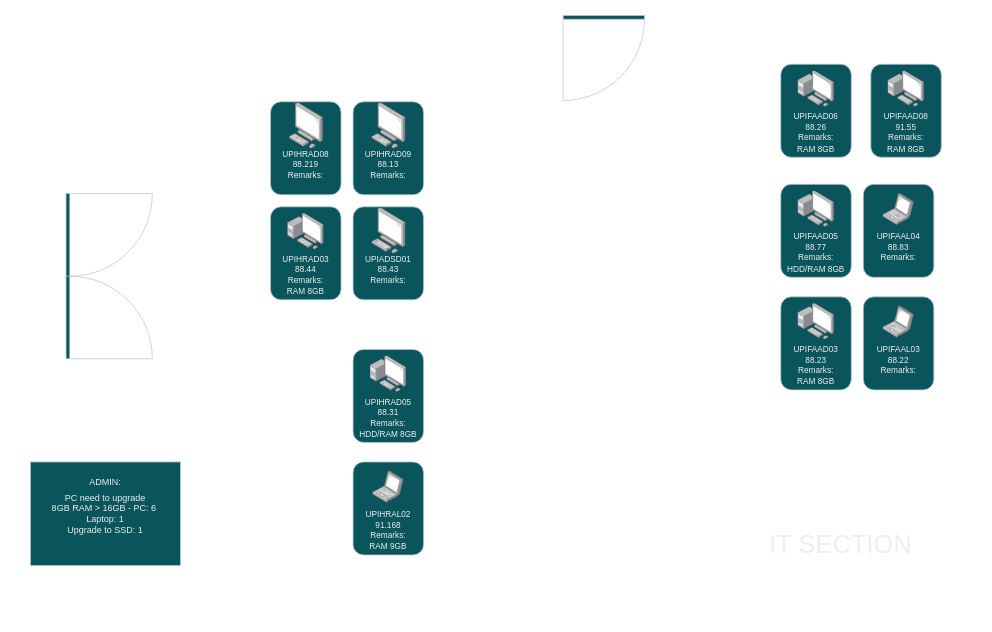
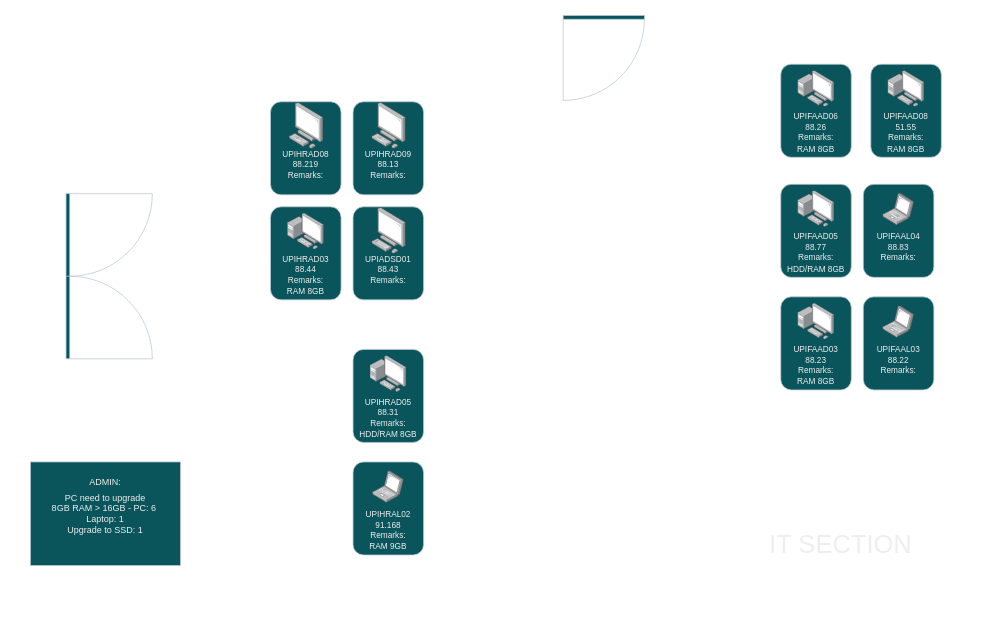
- <mxCell id="37" value="&lt;div&gt;&lt;br&gt;&lt;/div&gt;&lt;div&gt;&lt;br&gt;&lt;/div&gt;&lt;div&gt;&lt;br&gt;&lt;/div&gt;&lt;div&gt;&lt;br&gt;&lt;table style=&quot;border-collapse:&lt;br/&gt; collapse;width:77pt&quot; width=&quot;102&quot; cellspacing=&quot;0&quot; cellpadding=&quot;0&quot; border=&quot;0&quot;&gt;&lt;tbody&gt;&lt;tr style=&quot;height:15.0pt&quot; height=&quot;20&quot;&gt;  &lt;td style=&quot;height:15.0pt;width:77pt&quot; width=&quot;102&quot; class=&quot;xl65&quot; height=&quot;20&quot;&gt;&lt;table style=&quot;width: 77pt;&quot; width=&quot;102&quot; cellspacing=&quot;0&quot; cellpadding=&quot;0&quot; border=&quot;0&quot;&gt;&lt;tbody&gt;&lt;tr style=&quot;height: 15pt;&quot; height=&quot;20&quot;&gt;&lt;td style=&quot;height: 15pt; width: 77pt;&quot; width=&quot;102&quot; class=&quot;xl65&quot; height=&quot;20&quot;&gt;&lt;font style=&quot;font-size: 11px;&quot;&gt;UPIFAAD08&lt;br&gt;91.55&lt;/font&gt;&lt;/td&gt;&lt;/tr&gt;&lt;/tbody&gt;&lt;/table&gt;&lt;font style=&quot;font-size: 11px;&quot;&gt;Remarks:&lt;br&gt;RAM 8GB&lt;/font&gt;&lt;/td&gt;&lt;/tr&gt;&lt;/tbody&gt;&lt;/table&gt;&lt;/div&gt;" style="rounded=1;whiteSpace=wrap;html=1;spacing=0;labelBorderColor=none;labelBackgroundColor=none;textShadow=0;glass=0;shadow=0;container=0;fillColor=#09555B;strokeColor=#BAC8D3;fontColor=#EEEEEE;" parent="36" vertex="1"><mxGeometry width="94" height="124" as="geometry"><mxRectangle x="530" y="50" width="140" height="130" as="alternateBounds" /></mxGeometry></mxCell>
+ <mxCell id="37" value="&lt;div&gt;&lt;br&gt;&lt;/div&gt;&lt;div&gt;&lt;br&gt;&lt;/div&gt;&lt;div&gt;&lt;br&gt;&lt;/div&gt;&lt;div&gt;&lt;br&gt;&lt;table style=&quot;border-collapse:&lt;br/&gt; collapse;width:77pt&quot; width=&quot;102&quot; cellspacing=&quot;0&quot; cellpadding=&quot;0&quot; border=&quot;0&quot;&gt;&lt;tbody&gt;&lt;tr style=&quot;height:15.0pt&quot; height=&quot;20&quot;&gt;  &lt;td style=&quot;height:15.0pt;width:77pt&quot; width=&quot;102&quot; class=&quot;xl65&quot; height=&quot;20&quot;&gt;&lt;table style=&quot;width: 77pt;&quot; width=&quot;102&quot; cellspacing=&quot;0&quot; cellpadding=&quot;0&quot; border=&quot;0&quot;&gt;&lt;tbody&gt;&lt;tr style=&quot;height: 15pt;&quot; height=&quot;20&quot;&gt;&lt;td style=&quot;height: 15pt; width: 77pt;&quot; width=&quot;102&quot; class=&quot;xl65&quot; height=&quot;20&quot;&gt;&lt;font style=&quot;font-size: 11px;&quot;&gt;UPIFAAD08&lt;br&gt;51.55&lt;/font&gt;&lt;/td&gt;&lt;/tr&gt;&lt;/tbody&gt;&lt;/table&gt;&lt;font style=&quot;font-size: 11px;&quot;&gt;Remarks:&lt;br&gt;RAM 8GB&lt;/font&gt;&lt;/td&gt;&lt;/tr&gt;&lt;/tbody&gt;&lt;/table&gt;&lt;/div&gt;" style="rounded=1;whiteSpace=wrap;html=1;spacing=0;labelBorderColor=none;labelBackgroundColor=none;textShadow=0;glass=0;shadow=0;container=0;fillColor=#09555B;strokeColor=#BAC8D3;fontColor=#EEEEEE;" parent="36" vertex="1"><mxGeometry width="94" height="124" as="geometry"><mxRectangle x="530" y="50" width="140" height="130" as="alternateBounds" /></mxGeometry></mxCell>
